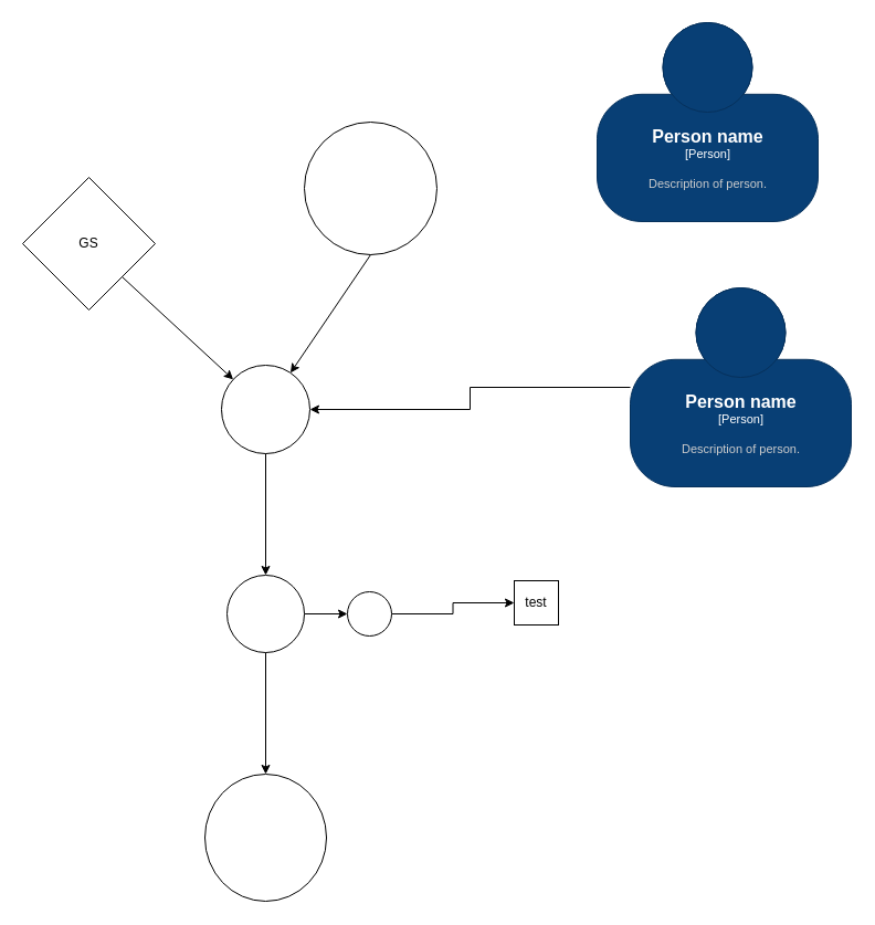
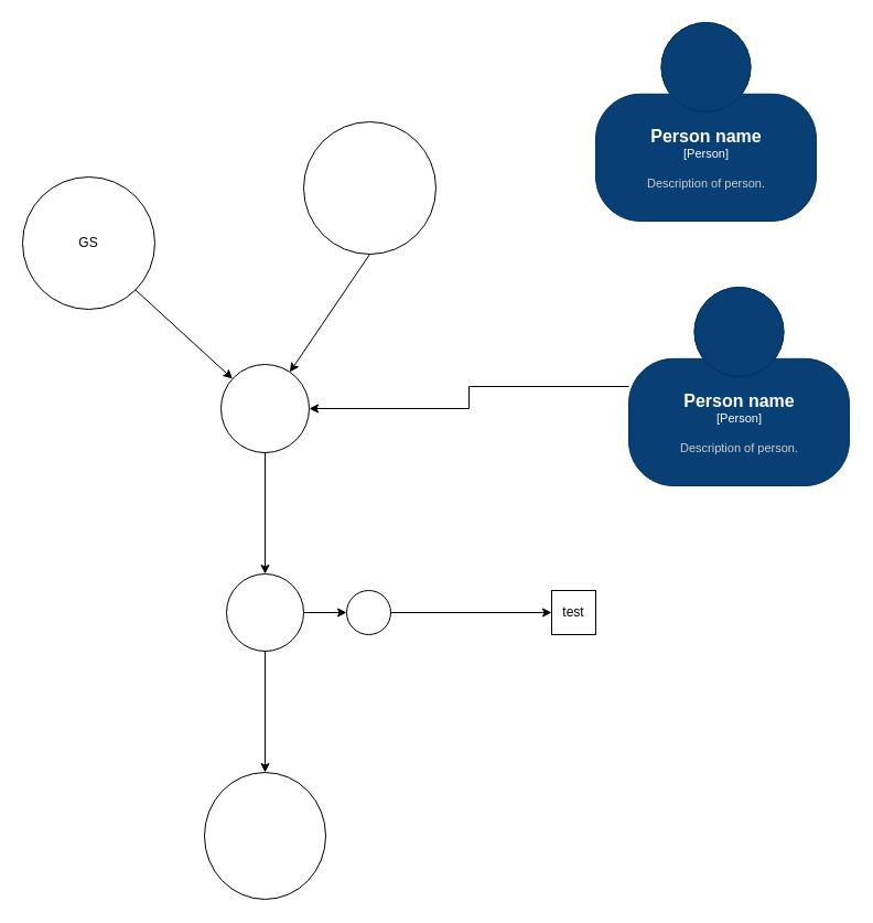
- <mxCell id="2" value="GS" style="rhombus;whiteSpace=wrap;html=1;" vertex="1" parent="1"><mxGeometry x="20" y="160" width="120" height="120" as="geometry" /></mxCell>
+ <mxCell id="2" value="GS" style="ellipse;whiteSpace=wrap;html=1;" vertex="1" parent="1"><mxGeometry x="20" y="160" width="120" height="120" as="geometry" /></mxCell>
- <mxCell id="14" value="test" style="circle;whiteSpace=wrap;html=1;rounded=0;glass=0;" vertex="1" parent="1"><mxGeometry x="465" y="525" width="40" height="40" as="geometry" /></mxCell>
+ <mxCell id="14" value="test" style="circle;whiteSpace=wrap;html=1;rounded=0;glass=0;" vertex="1" parent="1"><mxGeometry x="500" y="535" width="40" height="40" as="geometry" /></mxCell>
